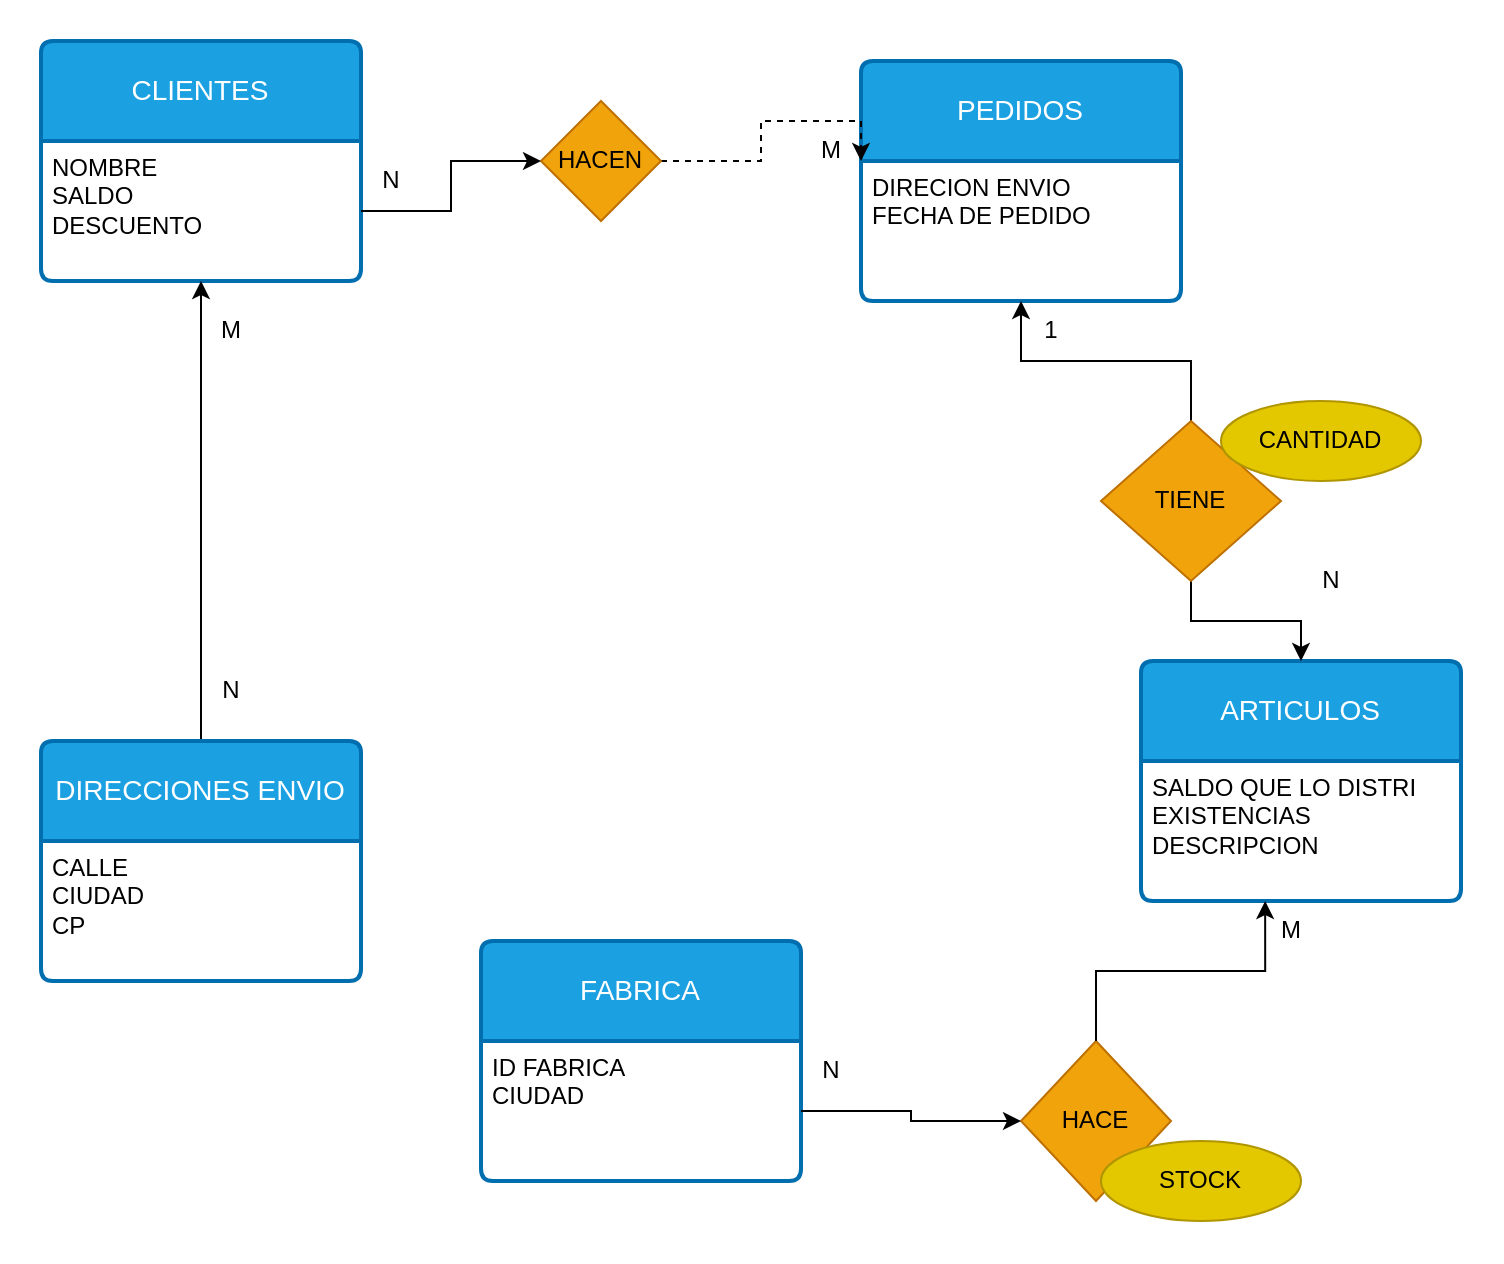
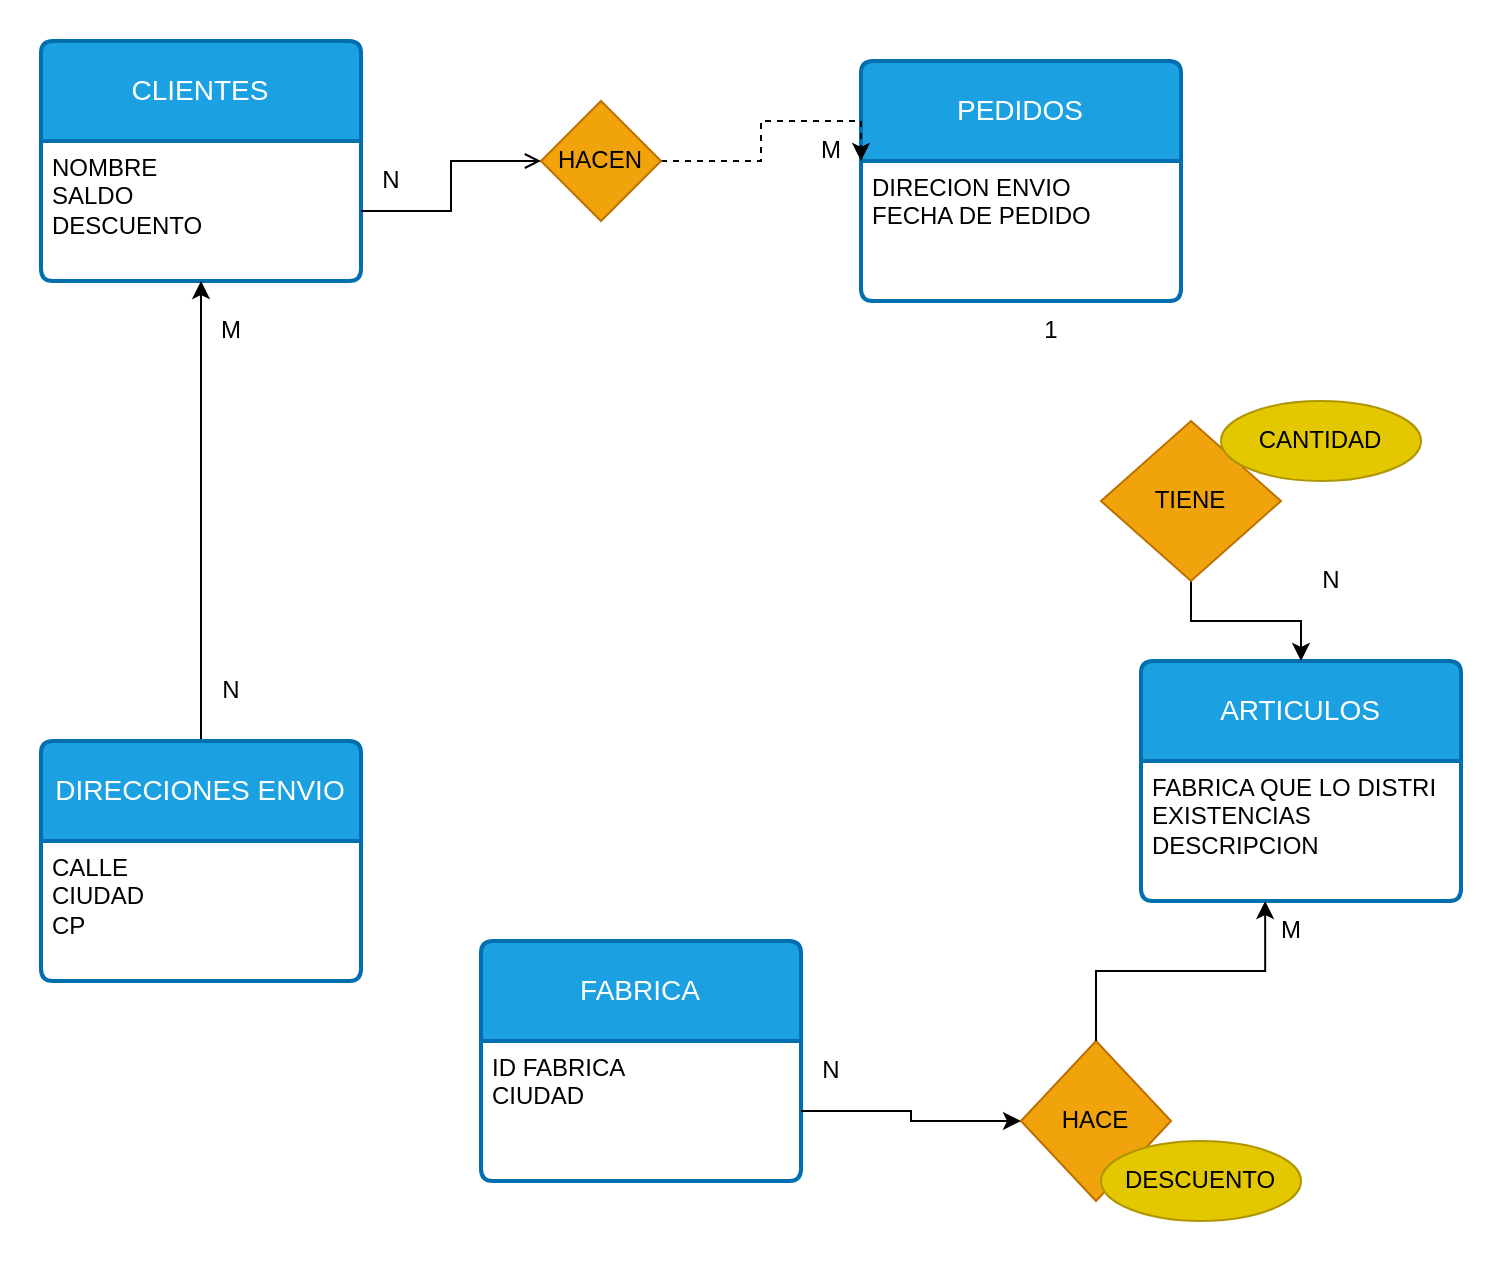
- <mxCell id="20" style="edgeStyle=orthogonalEdgeStyle;rounded=0;orthogonalLoop=1;jettySize=auto;html=1;entryX=0;entryY=0.5;entryDx=0;entryDy=0;" edge="1" parent="1" source="3" target="19"><mxGeometry relative="1" as="geometry" /></mxCell>
+ <mxCell id="20" style="edgeStyle=orthogonalEdgeStyle;rounded=0;orthogonalLoop=1;jettySize=auto;html=1;entryX=0;entryY=0.5;entryDx=0;entryDy=0;endArrow=open;" edge="1" parent="1" source="3" target="19"><mxGeometry relative="1" as="geometry" /></mxCell>
- <mxCell id="14" style="edgeStyle=orthogonalEdgeStyle;rounded=0;orthogonalLoop=1;jettySize=auto;html=1;entryX=0.5;entryY=1;entryDx=0;entryDy=0;" edge="1" parent="1" source="15" target="7"><mxGeometry relative="1" as="geometry" /></mxCell>
- <mxCell id="5" value="&lt;div&gt;SALDO QUE LO DISTRI&lt;/div&gt;&lt;div&gt;EXISTENCIAS&lt;/div&gt;&lt;div&gt;DESCRIPCION&lt;/div&gt;" style="align=left;strokeColor=none;fillColor=none;spacingLeft=4;spacingRight=4;fontSize=12;verticalAlign=top;resizable=0;rotatable=0;part=1;html=1;whiteSpace=wrap;" vertex="1" parent="4"><mxGeometry y="50" width="160" height="70" as="geometry" /></mxCell>
+ <mxCell id="5" value="&lt;div&gt;FABRICA QUE LO DISTRI&lt;/div&gt;&lt;div&gt;EXISTENCIAS&lt;/div&gt;&lt;div&gt;DESCRIPCION&lt;/div&gt;" style="align=left;strokeColor=none;fillColor=none;spacingLeft=4;spacingRight=4;fontSize=12;verticalAlign=top;resizable=0;rotatable=0;part=1;html=1;whiteSpace=wrap;" vertex="1" parent="4"><mxGeometry y="50" width="160" height="70" as="geometry" /></mxCell>
- <mxCell id="31" value="STOCK" style="ellipse;whiteSpace=wrap;html=1;align=center;fillColor=#e3c800;fontColor=#000000;strokeColor=#B09500;" vertex="1" parent="1"><mxGeometry x="550" y="570" width="100" height="40" as="geometry" /></mxCell>
+ <mxCell id="31" value="DESCUENTO" style="ellipse;whiteSpace=wrap;html=1;align=center;fillColor=#e3c800;fontColor=#000000;strokeColor=#B09500;" vertex="1" parent="1"><mxGeometry x="550" y="570" width="100" height="40" as="geometry" /></mxCell>
